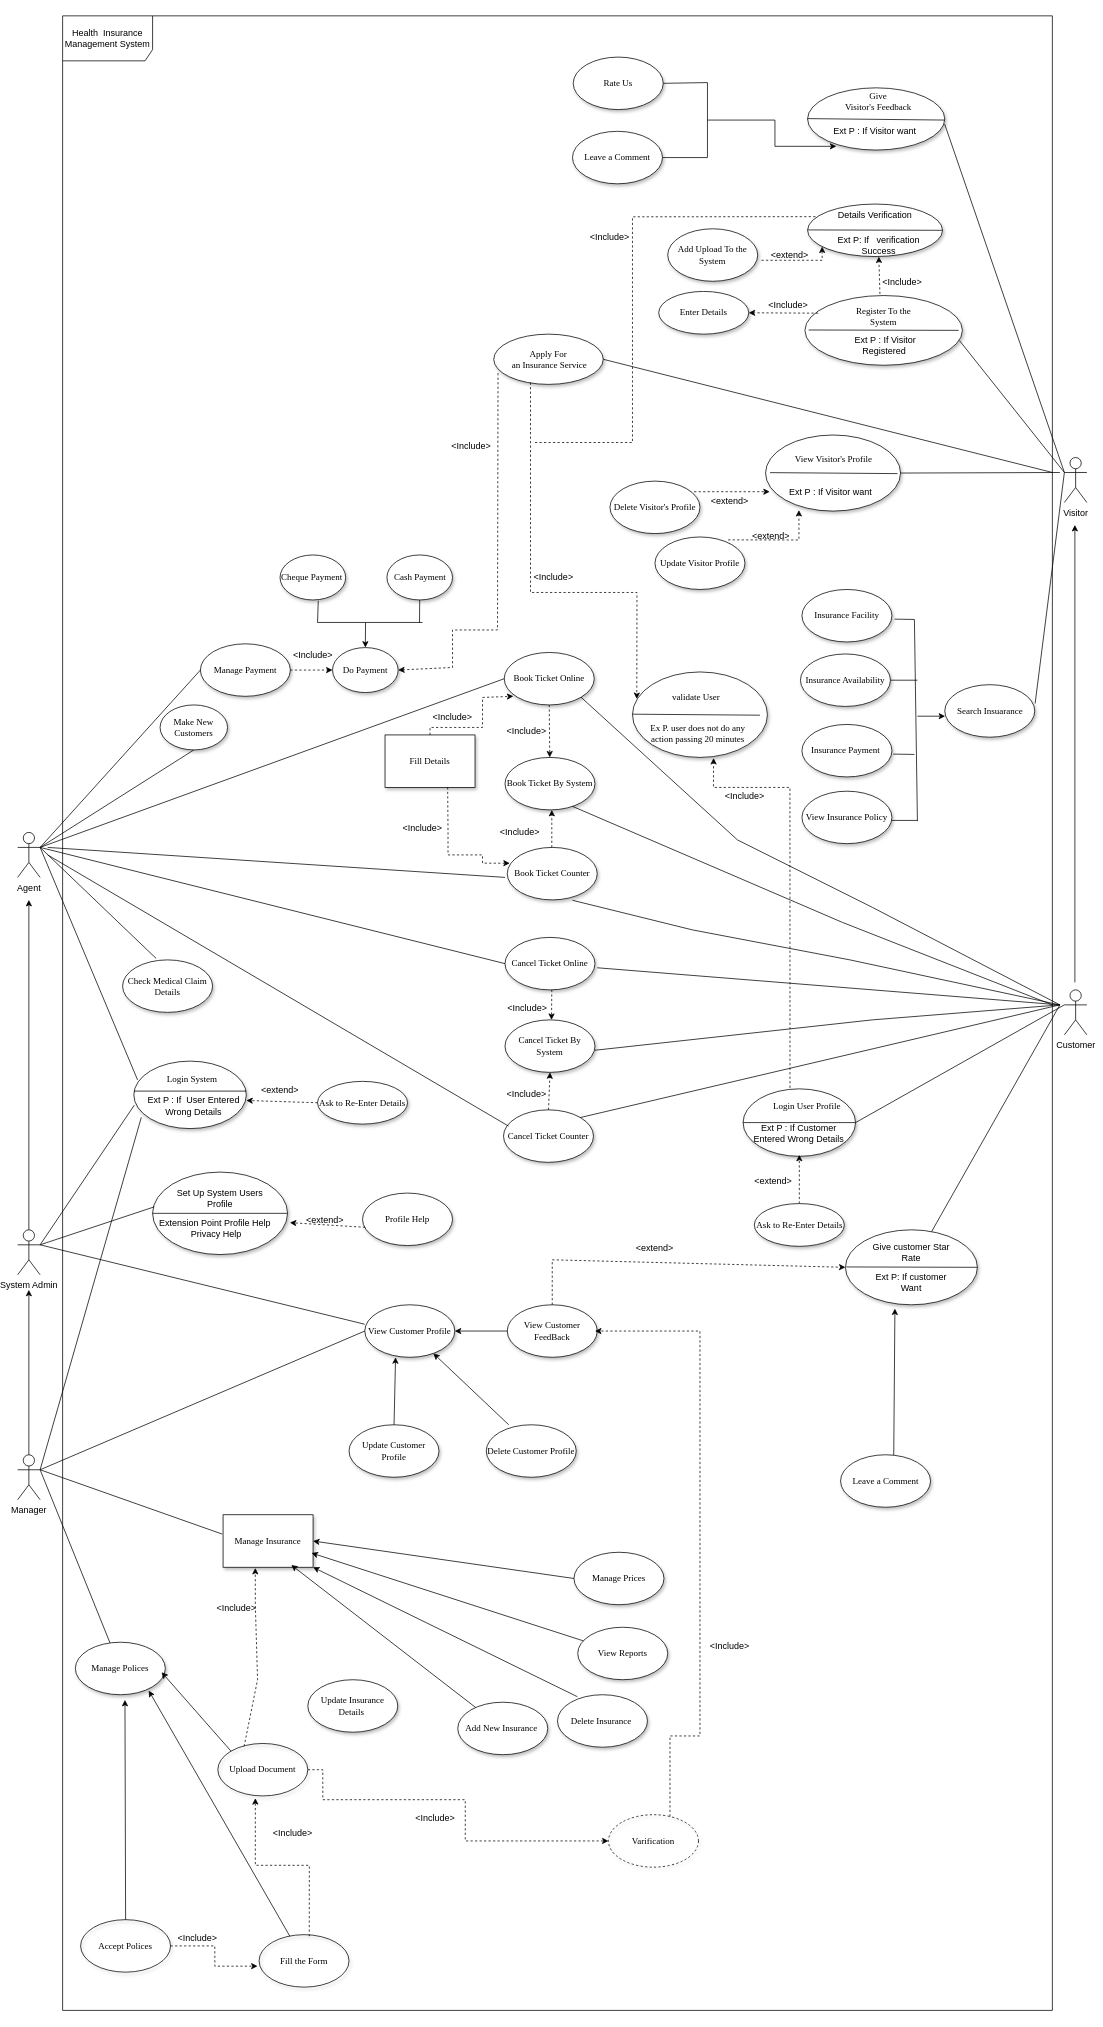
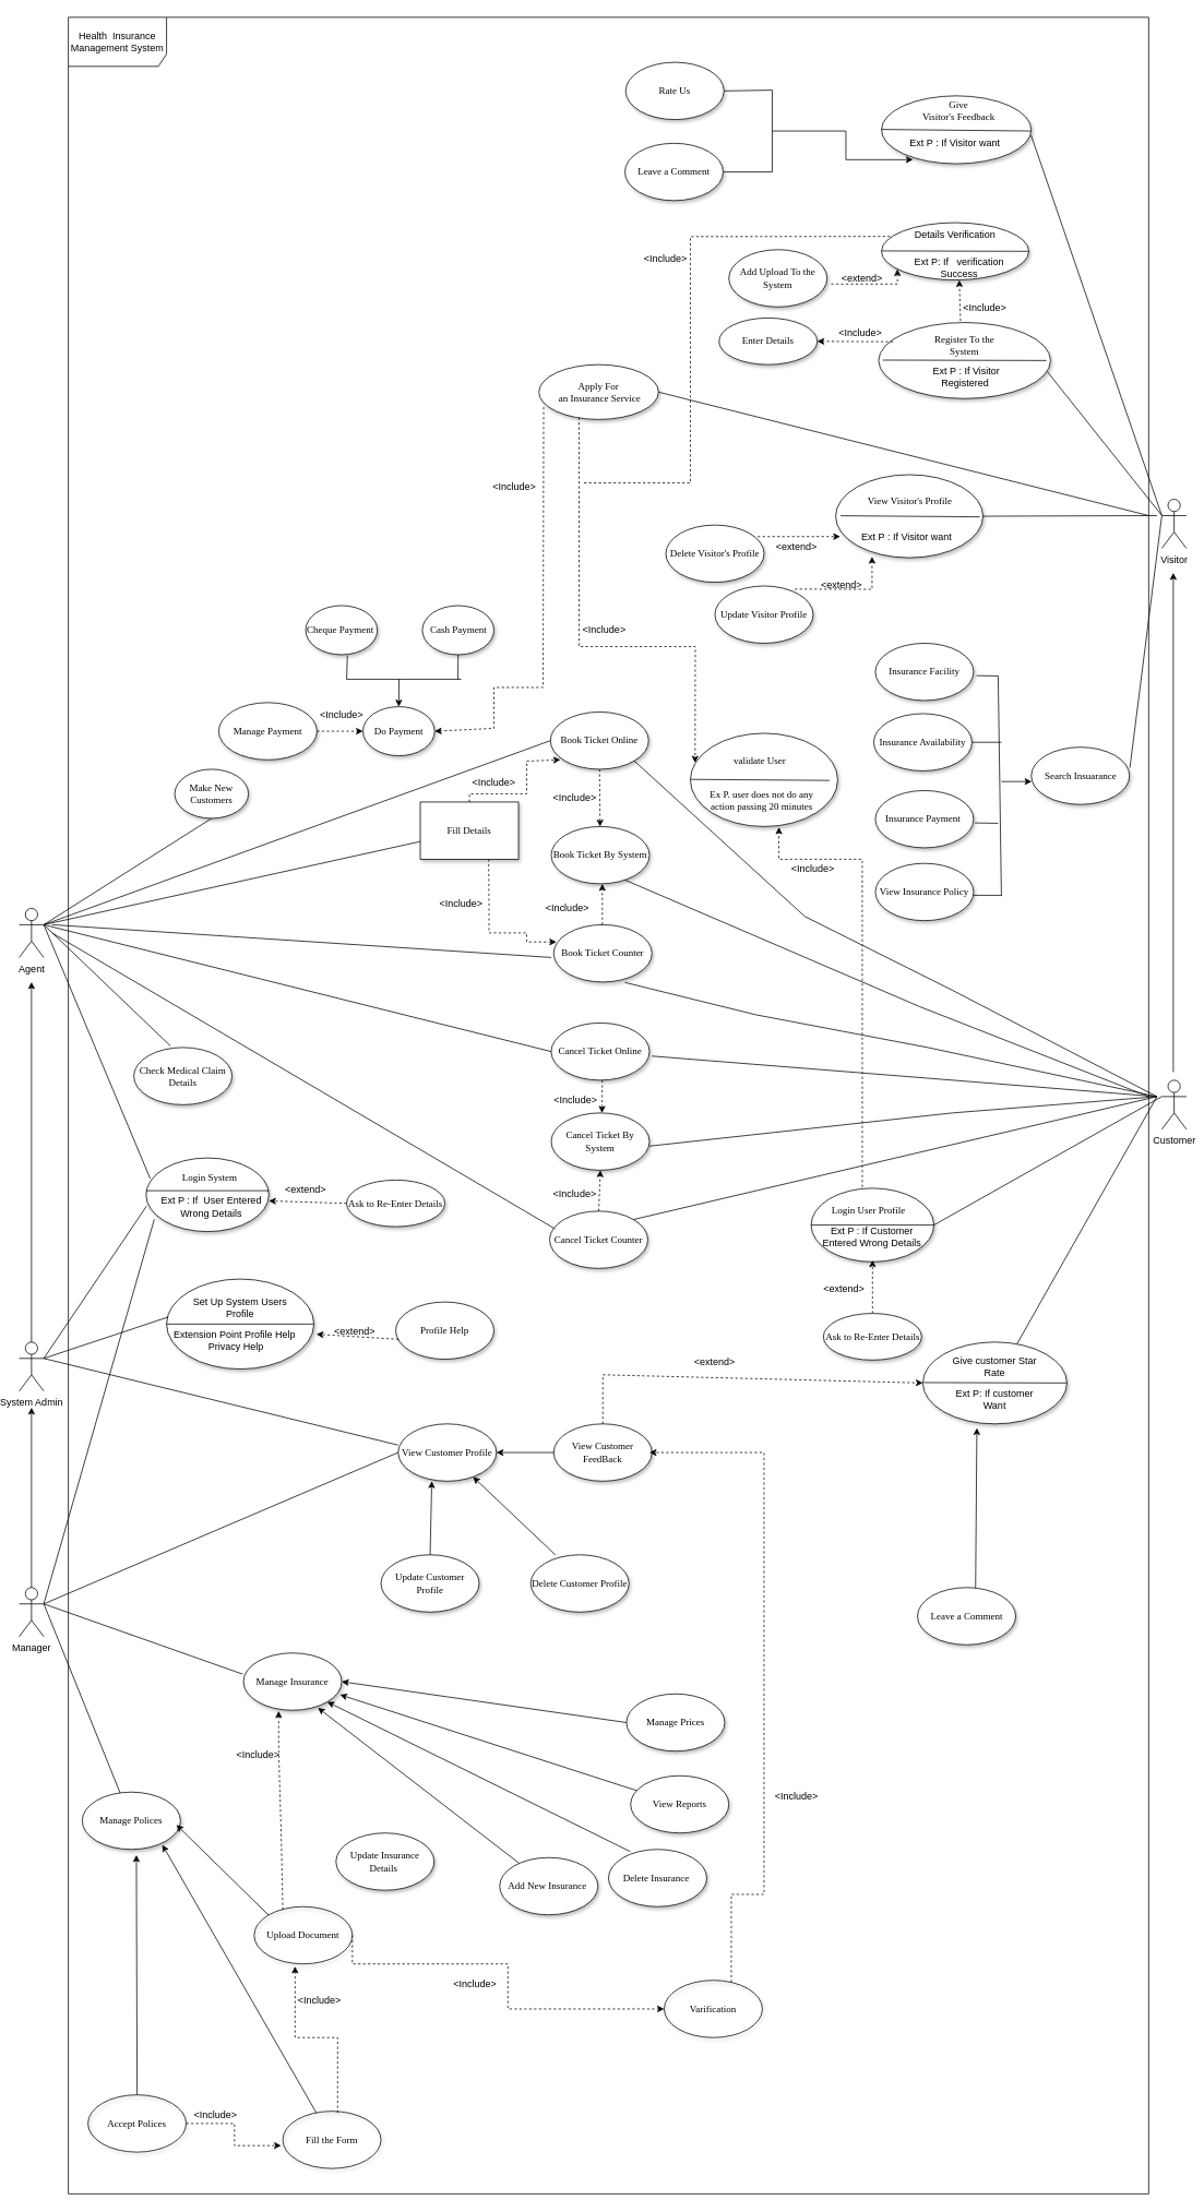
- <mxCell id="103" value="" style="endArrow=none;html=1;rounded=0;exitX=1;exitY=0.333;exitDx=0;exitDy=0;exitPerimeter=0;entryX=0;entryY=0.5;entryDx=0;entryDy=0;" parent="1" source="72" target="94" edge="1"><mxGeometry width="50" height="50" relative="1" as="geometry"><mxPoint x="60" y="1139" as="sourcePoint" /><mxPoint x="214.76" y="1287.11" as="targetPoint" /></mxGeometry></mxCell>
+ <mxCell id="103" value="" style="endArrow=none;html=1;rounded=0;exitX=1;exitY=0.333;exitDx=0;exitDy=0;exitPerimeter=0;" parent="1" source="72" target="6" edge="1"><mxGeometry width="50" height="50" relative="1" as="geometry"><mxPoint x="60" y="1139" as="sourcePoint" /><mxPoint x="214.76" y="1287.11" as="targetPoint" /></mxGeometry></mxCell>
- <mxCell id="38" value="&lt;span style=&quot;font-family: &amp;#34;verdana&amp;#34;&quot;&gt;Login User Profile&lt;/span&gt;" style="text;html=1;strokeColor=none;fillColor=none;align=center;verticalAlign=middle;whiteSpace=wrap;rounded=0;" parent="1" vertex="1"><mxGeometry x="1012.5" y="1459" width="120" height="30" as="geometry" /></mxCell>
+ <mxCell id="38" value="&lt;span style=&quot;font-family: &amp;#34;verdana&amp;#34;&quot;&gt;Login User Profile&lt;/span&gt;" style="text;html=1;strokeColor=none;fillColor=none;align=center;verticalAlign=middle;whiteSpace=wrap;rounded=0;" parent="1" vertex="1"><mxGeometry x="997.5" y="1464" width="120" height="30" as="geometry" /></mxCell>
- <mxCell id="78" value="Manage Insurance" style="whiteSpace=wrap;html=1;shadow=1;comic=0;labelBackgroundColor=none;strokeWidth=1;fontFamily=Verdana;fontSize=12;align=center;rounded=0;" parent="1" vertex="1"><mxGeometry x="294" y="2019" width="120" height="70" as="geometry" /></mxCell>
+ <mxCell id="78" value="Manage Insurance" style="ellipse;whiteSpace=wrap;html=1;rounded=0;shadow=1;comic=0;labelBackgroundColor=none;strokeWidth=1;fontFamily=Verdana;fontSize=12;align=center;" parent="1" vertex="1"><mxGeometry x="294" y="2019" width="120" height="70" as="geometry" /></mxCell>
- <mxCell id="136" value="Upload Document" style="ellipse;whiteSpace=wrap;html=1;rounded=0;shadow=1;comic=0;labelBackgroundColor=none;strokeWidth=1;fontFamily=Verdana;fontSize=12;align=center;fillColor=none;strokeColor=default;" parent="1" vertex="1"><mxGeometry x="287" y="2324" width="120" height="70" as="geometry" /></mxCell>
+ <mxCell id="136" value="Upload Document" style="ellipse;whiteSpace=wrap;html=1;rounded=0;shadow=1;comic=0;labelBackgroundColor=none;strokeWidth=1;fontFamily=Verdana;fontSize=12;align=center;fillColor=none;strokeColor=default;" parent="1" vertex="1"><mxGeometry x="307" y="2329" width="120" height="70" as="geometry" /></mxCell>
- <mxCell id="147" value="Varification" style="ellipse;whiteSpace=wrap;html=1;rounded=0;shadow=1;comic=0;labelBackgroundColor=none;strokeWidth=1;fontFamily=Verdana;fontSize=12;align=center;fillColor=none;strokeColor=#000000;dashed=1;" parent="1" vertex="1"><mxGeometry x="808" y="2419" width="120" height="70" as="geometry" /></mxCell>
+ <mxCell id="147" value="Varification" style="ellipse;whiteSpace=wrap;html=1;rounded=0;shadow=1;comic=0;labelBackgroundColor=none;strokeWidth=1;fontFamily=Verdana;fontSize=12;align=center;fillColor=none;strokeColor=#000000;" parent="1" vertex="1"><mxGeometry x="808" y="2419" width="120" height="70" as="geometry" /></mxCell>
